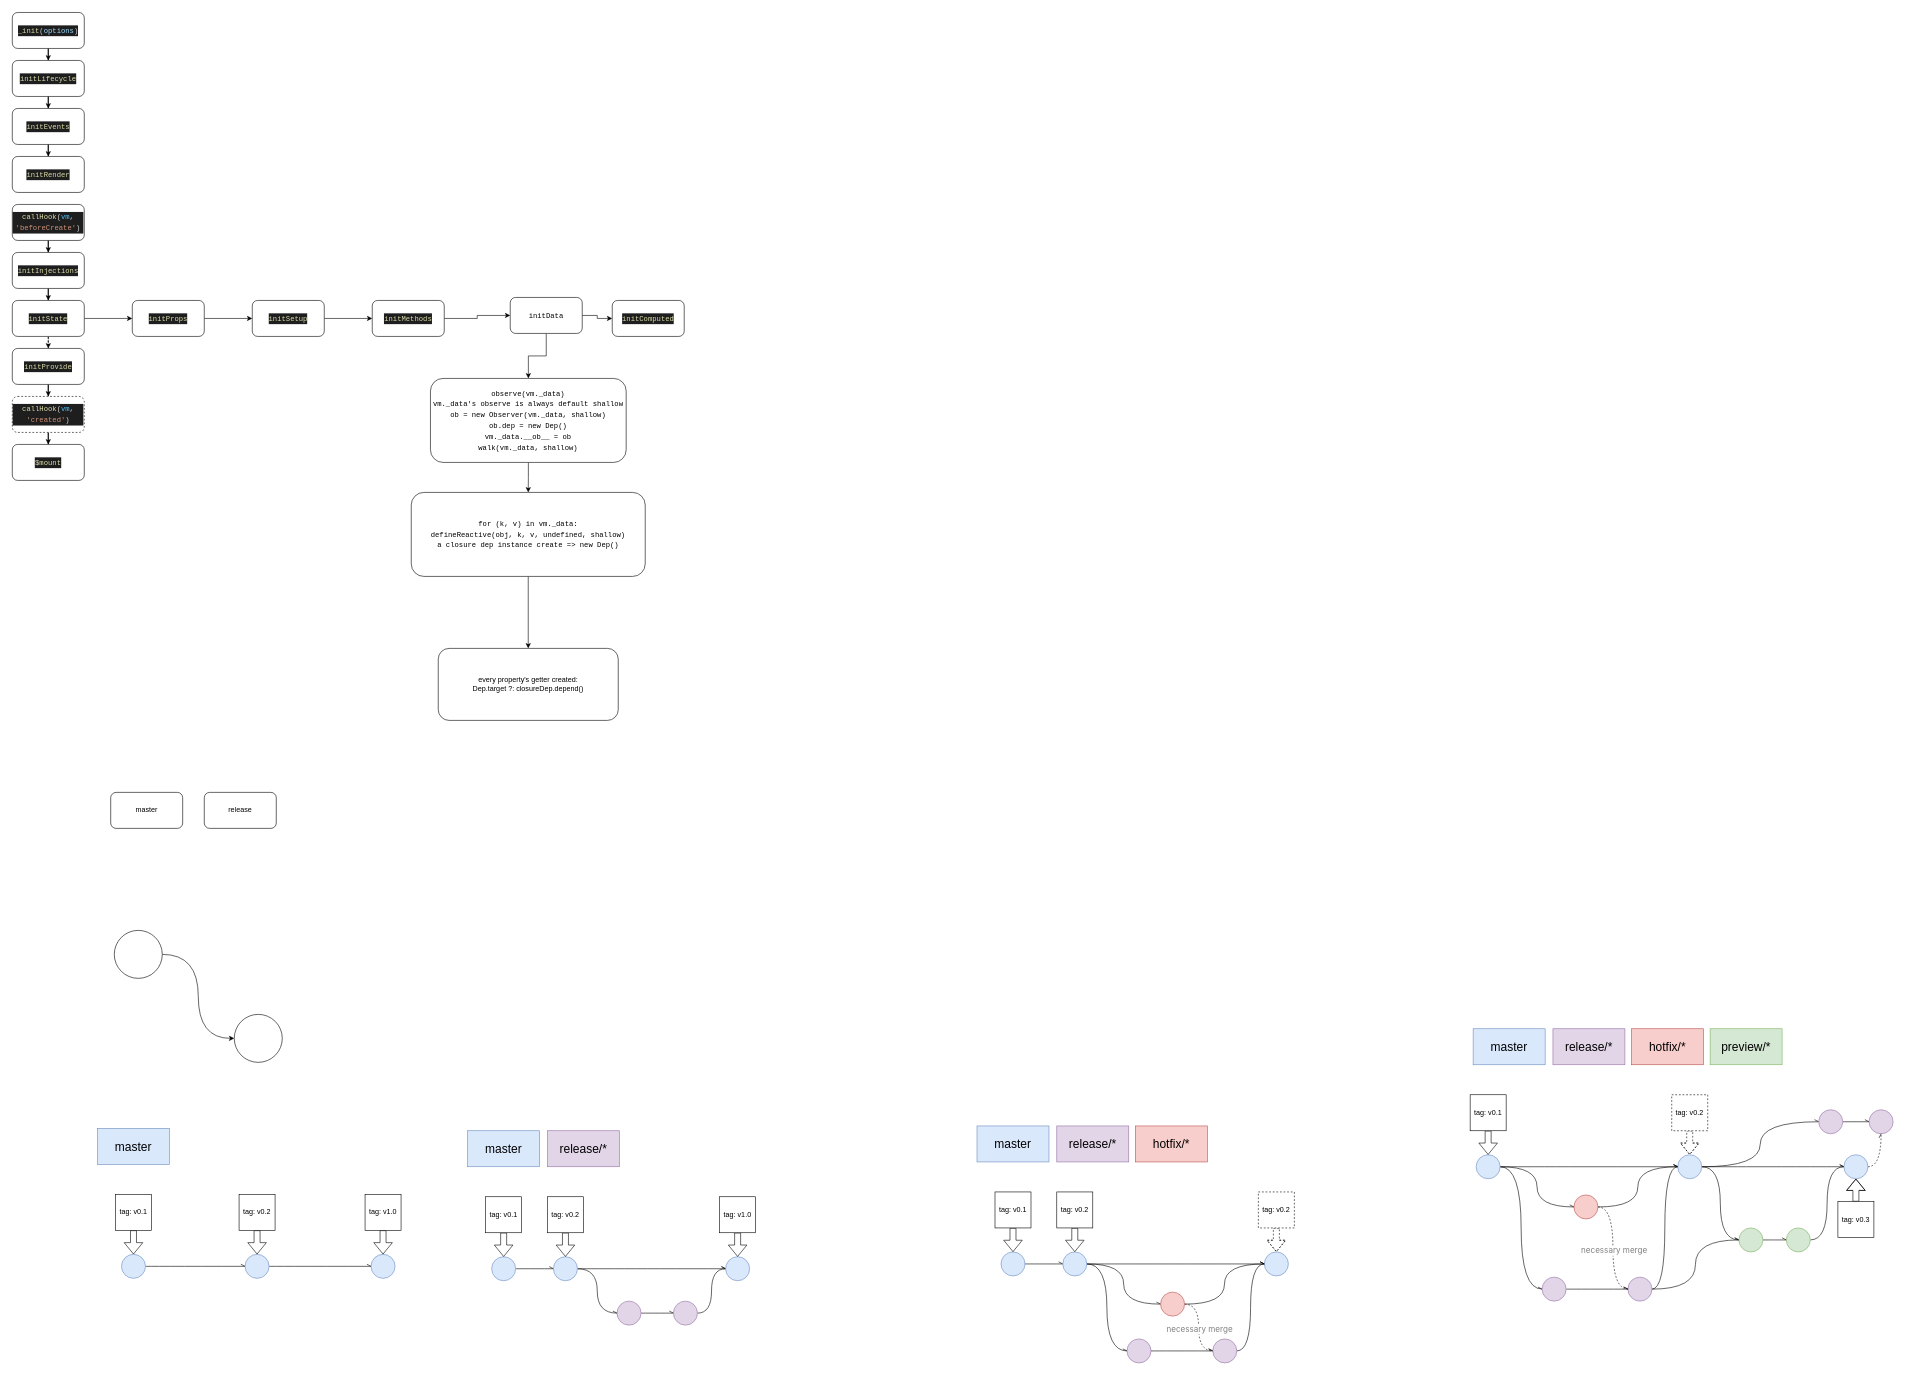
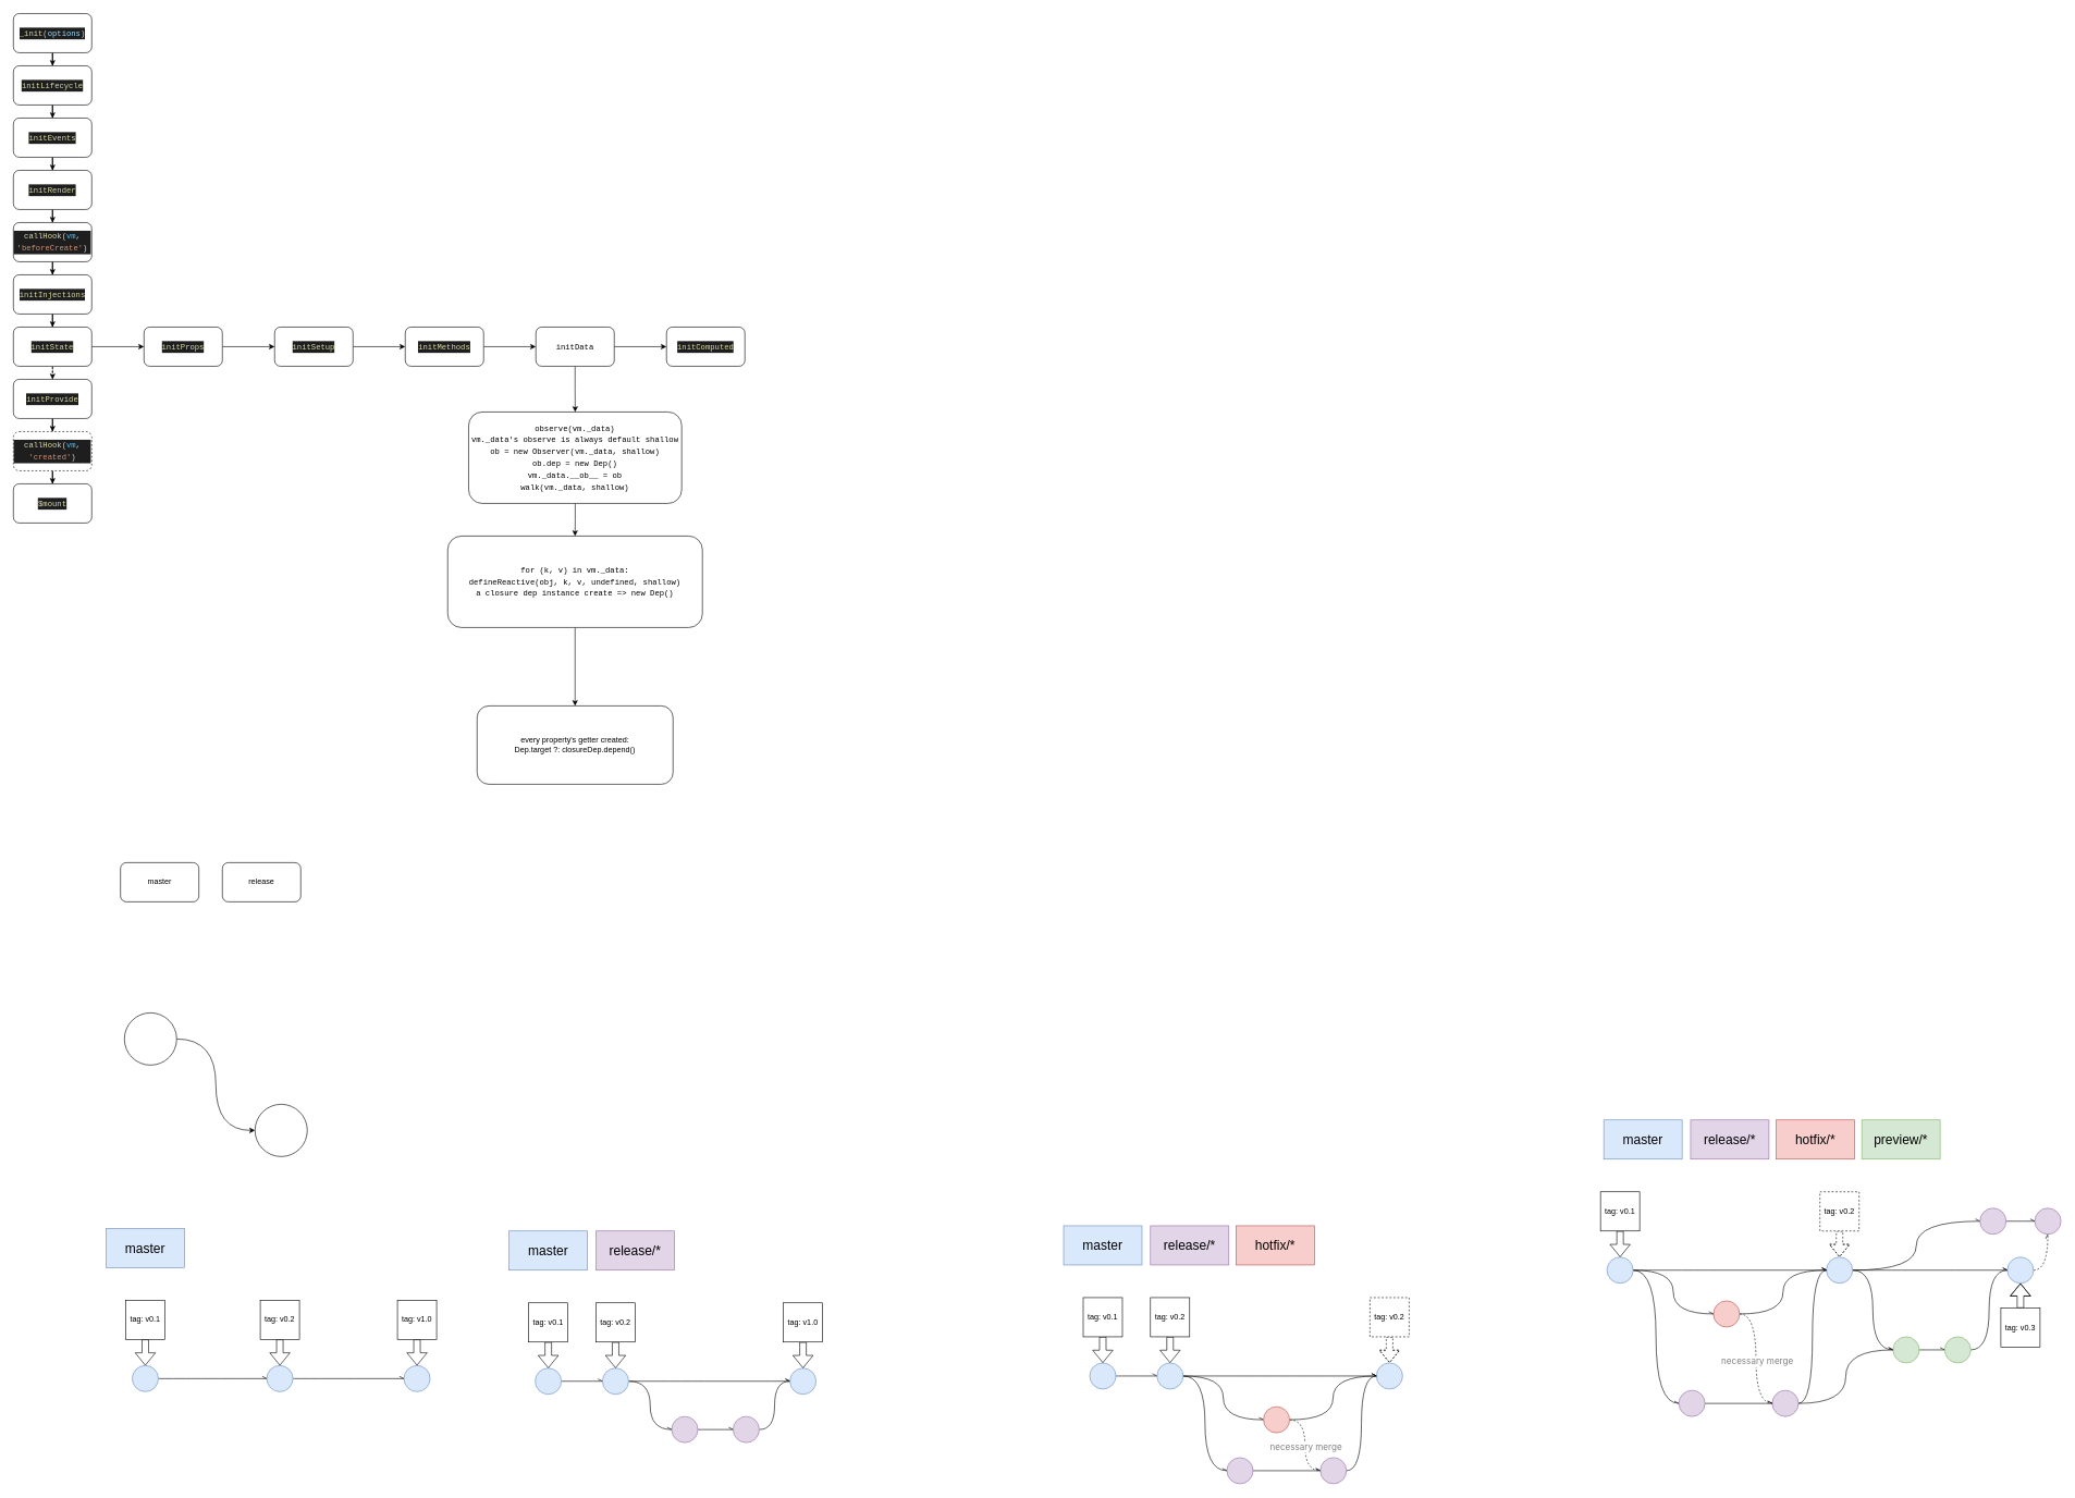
+ <mxCell id="8" value="" style="edgeStyle=orthogonalEdgeStyle;rounded=0;orthogonalLoop=1;jettySize=auto;html=1;fontColor=#000000;" parent="1" source="9" target="11" edge="1"><mxGeometry relative="1" as="geometry" /></mxCell>
- <mxCell id="30" value="&lt;div style=&quot;font-family: Menlo, Monaco, &amp;quot;Courier New&amp;quot;, monospace; line-height: 18px;&quot;&gt;&lt;span style=&quot;&quot;&gt;initData&lt;/span&gt;&lt;/div&gt;" style="whiteSpace=wrap;html=1;fontColor=default;rounded=1;labelBackgroundColor=none;gradientColor=none;" parent="1" vertex="1"><mxGeometry x="850" y="495" width="120" height="60" as="geometry" /></mxCell>
+ <mxCell id="30" value="&lt;div style=&quot;font-family: Menlo, Monaco, &amp;quot;Courier New&amp;quot;, monospace; line-height: 18px;&quot;&gt;&lt;span style=&quot;&quot;&gt;initData&lt;/span&gt;&lt;/div&gt;" style="whiteSpace=wrap;html=1;fontColor=default;rounded=1;labelBackgroundColor=none;gradientColor=none;" parent="1" vertex="1"><mxGeometry x="820" y="500" width="120" height="60" as="geometry" /></mxCell>
